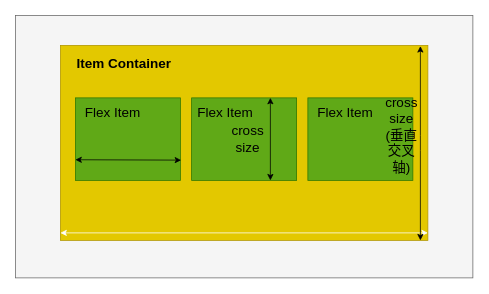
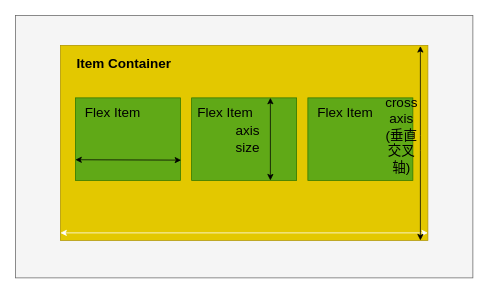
- <mxCell id="15" value="cross&lt;br&gt;size&lt;br&gt;(垂直交叉轴)" style="text;html=1;strokeColor=none;fillColor=none;align=center;verticalAlign=middle;whiteSpace=wrap;rounded=0;fontSize=18;fontColor=#000000;" vertex="1" parent="1"><mxGeometry x="520" y="40" width="30" height="280" as="geometry" /></mxCell>
+ <mxCell id="15" value="cross&lt;br&gt;axis&lt;br&gt;(垂直交叉轴)" style="text;html=1;strokeColor=none;fillColor=none;align=center;verticalAlign=middle;whiteSpace=wrap;rounded=0;fontSize=18;fontColor=#000000;" vertex="1" parent="1"><mxGeometry x="520" y="40" width="30" height="280" as="geometry" /></mxCell>
- <mxCell id="18" value="cross size" style="text;html=1;strokeColor=none;fillColor=none;align=center;verticalAlign=middle;whiteSpace=wrap;rounded=0;fontSize=18;fontColor=#000000;" vertex="1" parent="1"><mxGeometry x="310" y="130" width="40" height="110" as="geometry" /></mxCell>
+ <mxCell id="18" value="axis size" style="text;html=1;strokeColor=none;fillColor=none;align=center;verticalAlign=middle;whiteSpace=wrap;rounded=0;fontSize=18;fontColor=#000000;" vertex="1" parent="1"><mxGeometry x="310" y="130" width="40" height="110" as="geometry" /></mxCell>
